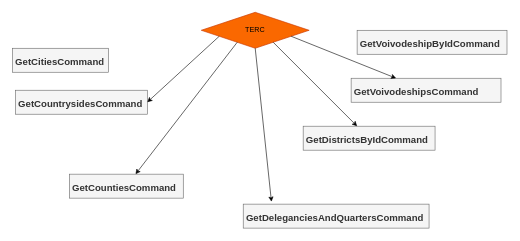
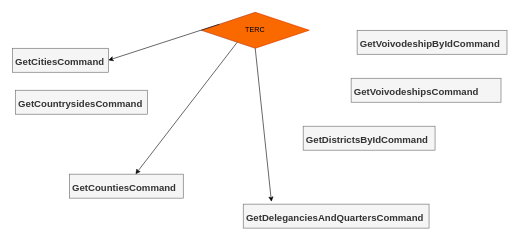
+ <mxCell id="15" value="" style="endArrow=classic;html=1;fontSize=16;entryX=1;entryY=0.5;entryDx=0;entryDy=0;exitX=0;exitY=0.25;exitDx=0;exitDy=0;" edge="1" parent="1" source="2" target="3"><mxGeometry width="50" height="50" relative="1" as="geometry"><mxPoint x="330" y="75" as="sourcePoint" /><mxPoint x="235" y="145" as="targetPoint" /></mxGeometry></mxCell>
- <mxCell id="10" value="" style="endArrow=classic;html=1;fontSize=16;entryX=1;entryY=0.5;entryDx=0;entryDy=0;exitX=0;exitY=0.75;exitDx=0;exitDy=0;" edge="1" parent="1" source="2" target="5"><mxGeometry width="50" height="50" relative="1" as="geometry"><mxPoint x="350" y="100" as="sourcePoint" /><mxPoint x="290" y="150" as="targetPoint" /></mxGeometry></mxCell>
- <mxCell id="14" value="" style="endArrow=classic;html=1;fontSize=16;exitX=1;exitY=0.75;exitDx=0;exitDy=0;" edge="1" parent="1" source="2" target="9"><mxGeometry width="50" height="50" relative="1" as="geometry"><mxPoint x="535" y="100" as="sourcePoint" /><mxPoint x="475" y="135" as="targetPoint" /></mxGeometry></mxCell>
- <mxCell id="13" value="" style="endArrow=classic;html=1;fontSize=16;exitX=0.75;exitY=1;exitDx=0;exitDy=0;" edge="1" parent="1" source="2" target="7"><mxGeometry width="50" height="50" relative="1" as="geometry"><mxPoint x="510" y="130" as="sourcePoint" /><mxPoint x="415" y="200" as="targetPoint" /></mxGeometry></mxCell>
